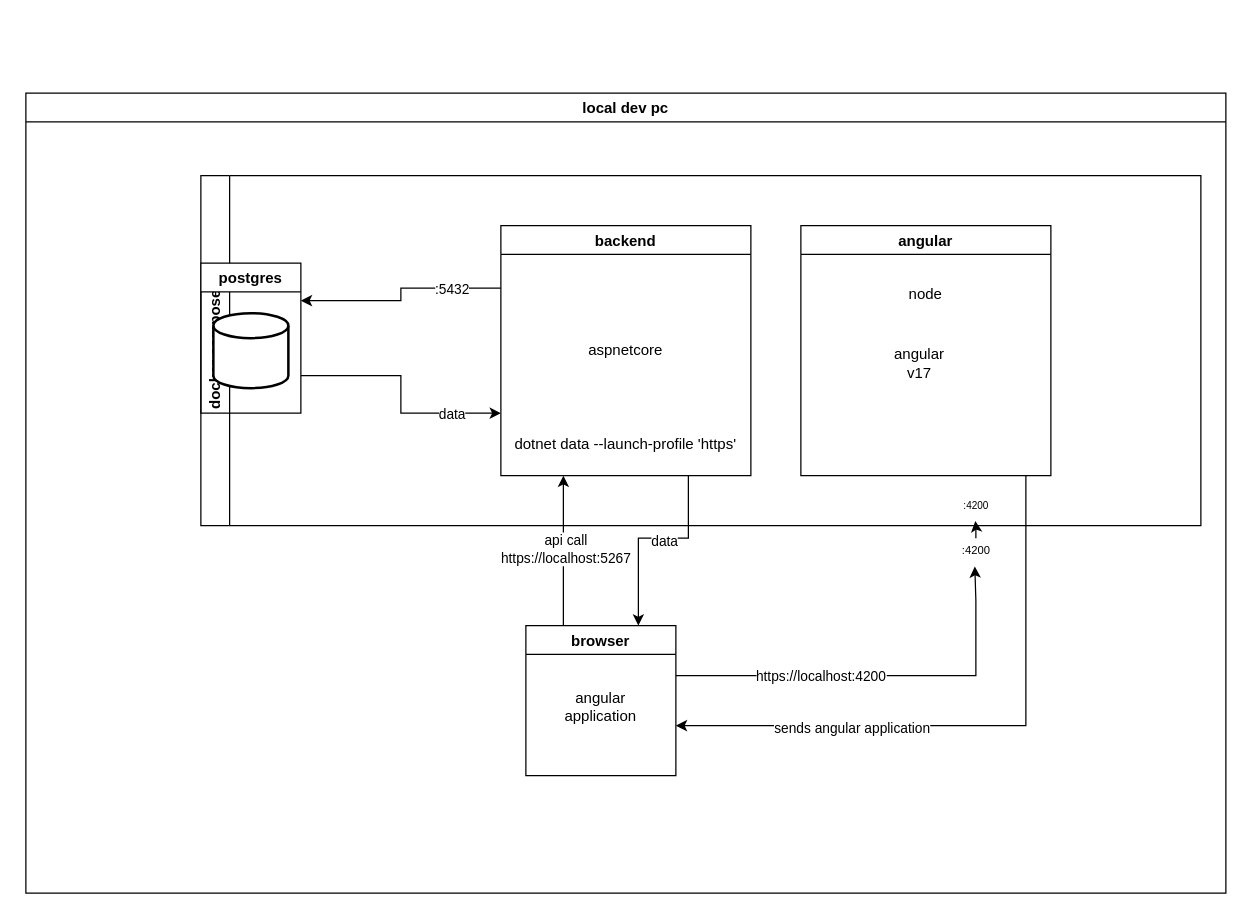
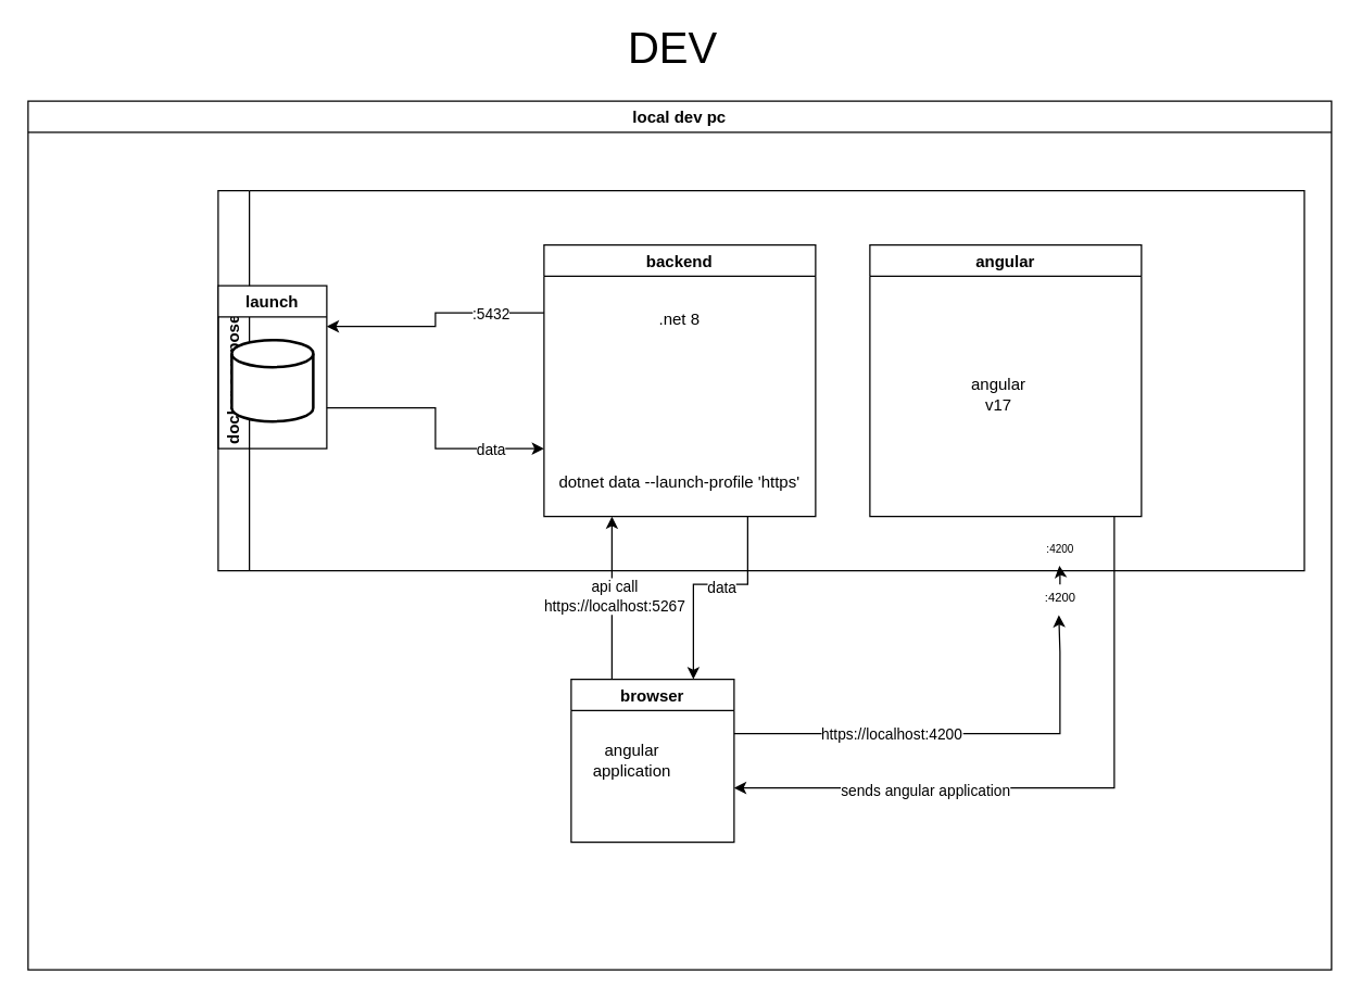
+ <mxCell id="2" value="&lt;div&gt;DEV&lt;/div&gt;" style="text;html=1;align=center;verticalAlign=middle;whiteSpace=wrap;rounded=0;fontSize=32;" vertex="1" parent="1"><mxGeometry x="465" y="20" width="60" height="30" as="geometry" /></mxCell>
- <mxCell id="7" value="postgres" style="swimlane;" vertex="1" parent="4"><mxGeometry y="30" width="80" height="120" as="geometry"><mxRectangle width="90" height="30" as="alternateBounds" /></mxGeometry></mxCell>
+ <mxCell id="7" value="launch" style="swimlane;" vertex="1" parent="4"><mxGeometry y="30" width="80" height="120" as="geometry"><mxRectangle width="90" height="30" as="alternateBounds" /></mxGeometry></mxCell>
+ <mxCell id="11" value=".net 8" style="text;html=1;align=center;verticalAlign=middle;whiteSpace=wrap;rounded=0;" vertex="1" parent="10"><mxGeometry x="70" y="40" width="60" height="30" as="geometry" /></mxCell>
- <mxCell id="16" value="node" style="text;html=1;align=center;verticalAlign=middle;whiteSpace=wrap;rounded=0;" vertex="1" parent="4"><mxGeometry x="550" y="40" width="60" height="30" as="geometry" /></mxCell>
- <mxCell id="14" value="aspnetcore" style="text;html=1;align=center;verticalAlign=middle;whiteSpace=wrap;rounded=0;" vertex="1" parent="4"><mxGeometry x="310" y="85" width="60" height="30" as="geometry" /></mxCell>
- <mxCell id="19" value="angular application" style="text;html=1;align=center;verticalAlign=middle;whiteSpace=wrap;rounded=0;labelBackgroundColor=default;" vertex="1" parent="18"><mxGeometry x="30" y="50" width="60" height="30" as="geometry" /></mxCell>
+ <mxCell id="19" value="angular application" style="text;html=1;align=center;verticalAlign=middle;whiteSpace=wrap;rounded=0;labelBackgroundColor=default;" vertex="1" parent="18"><mxGeometry x="15" y="45" width="60" height="30" as="geometry" /></mxCell>
